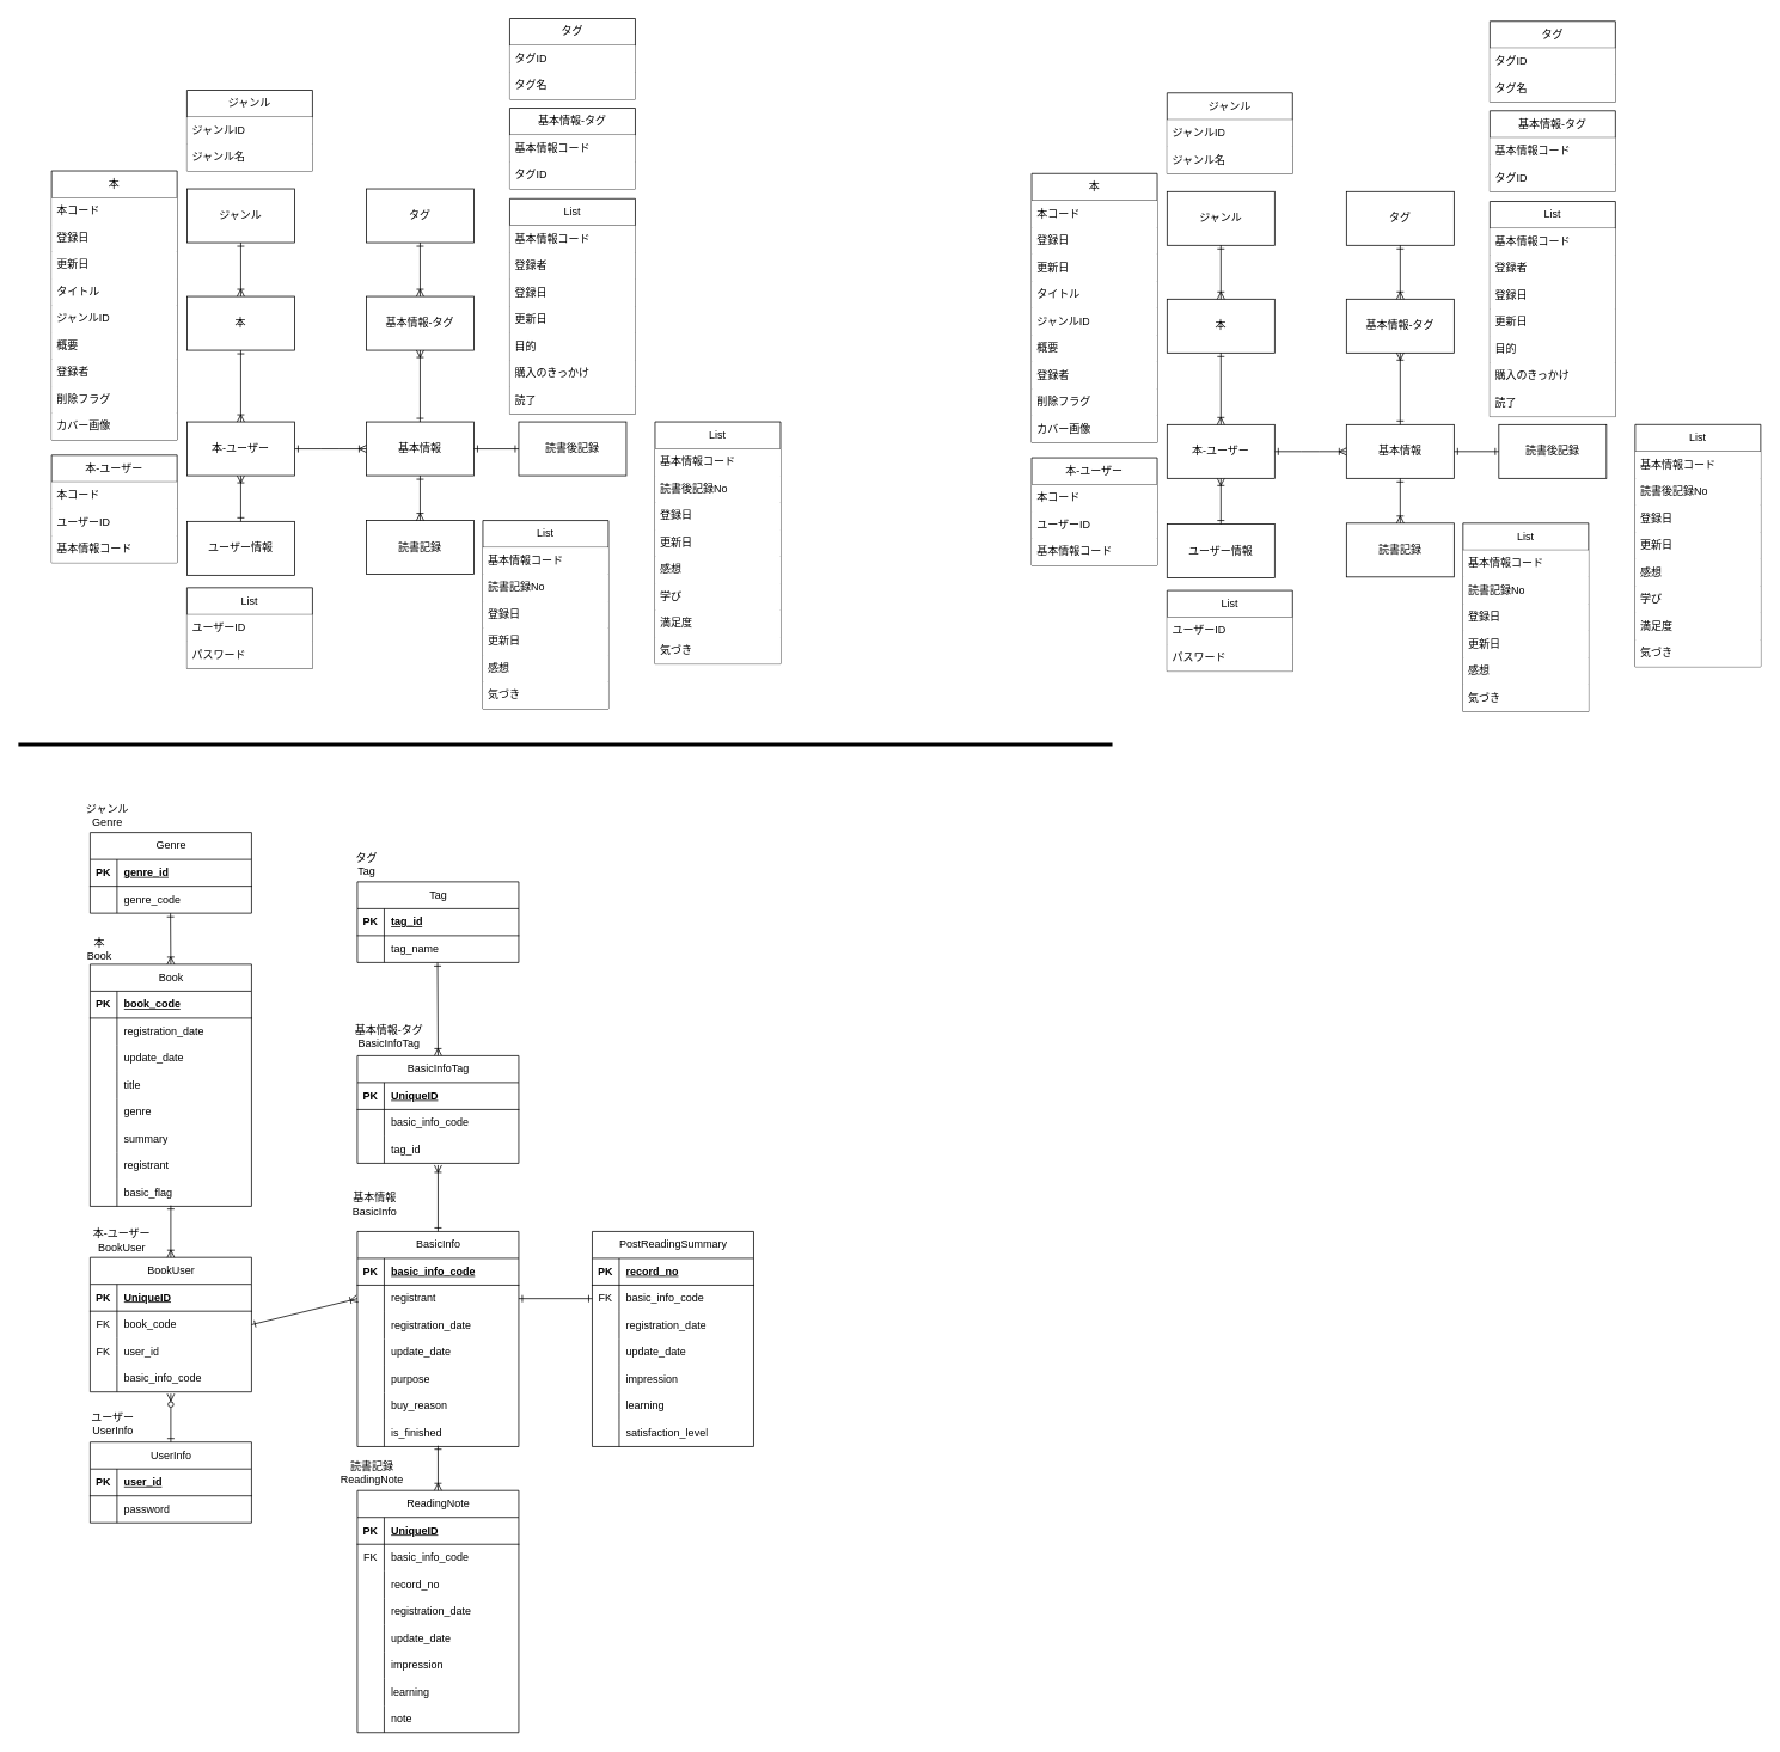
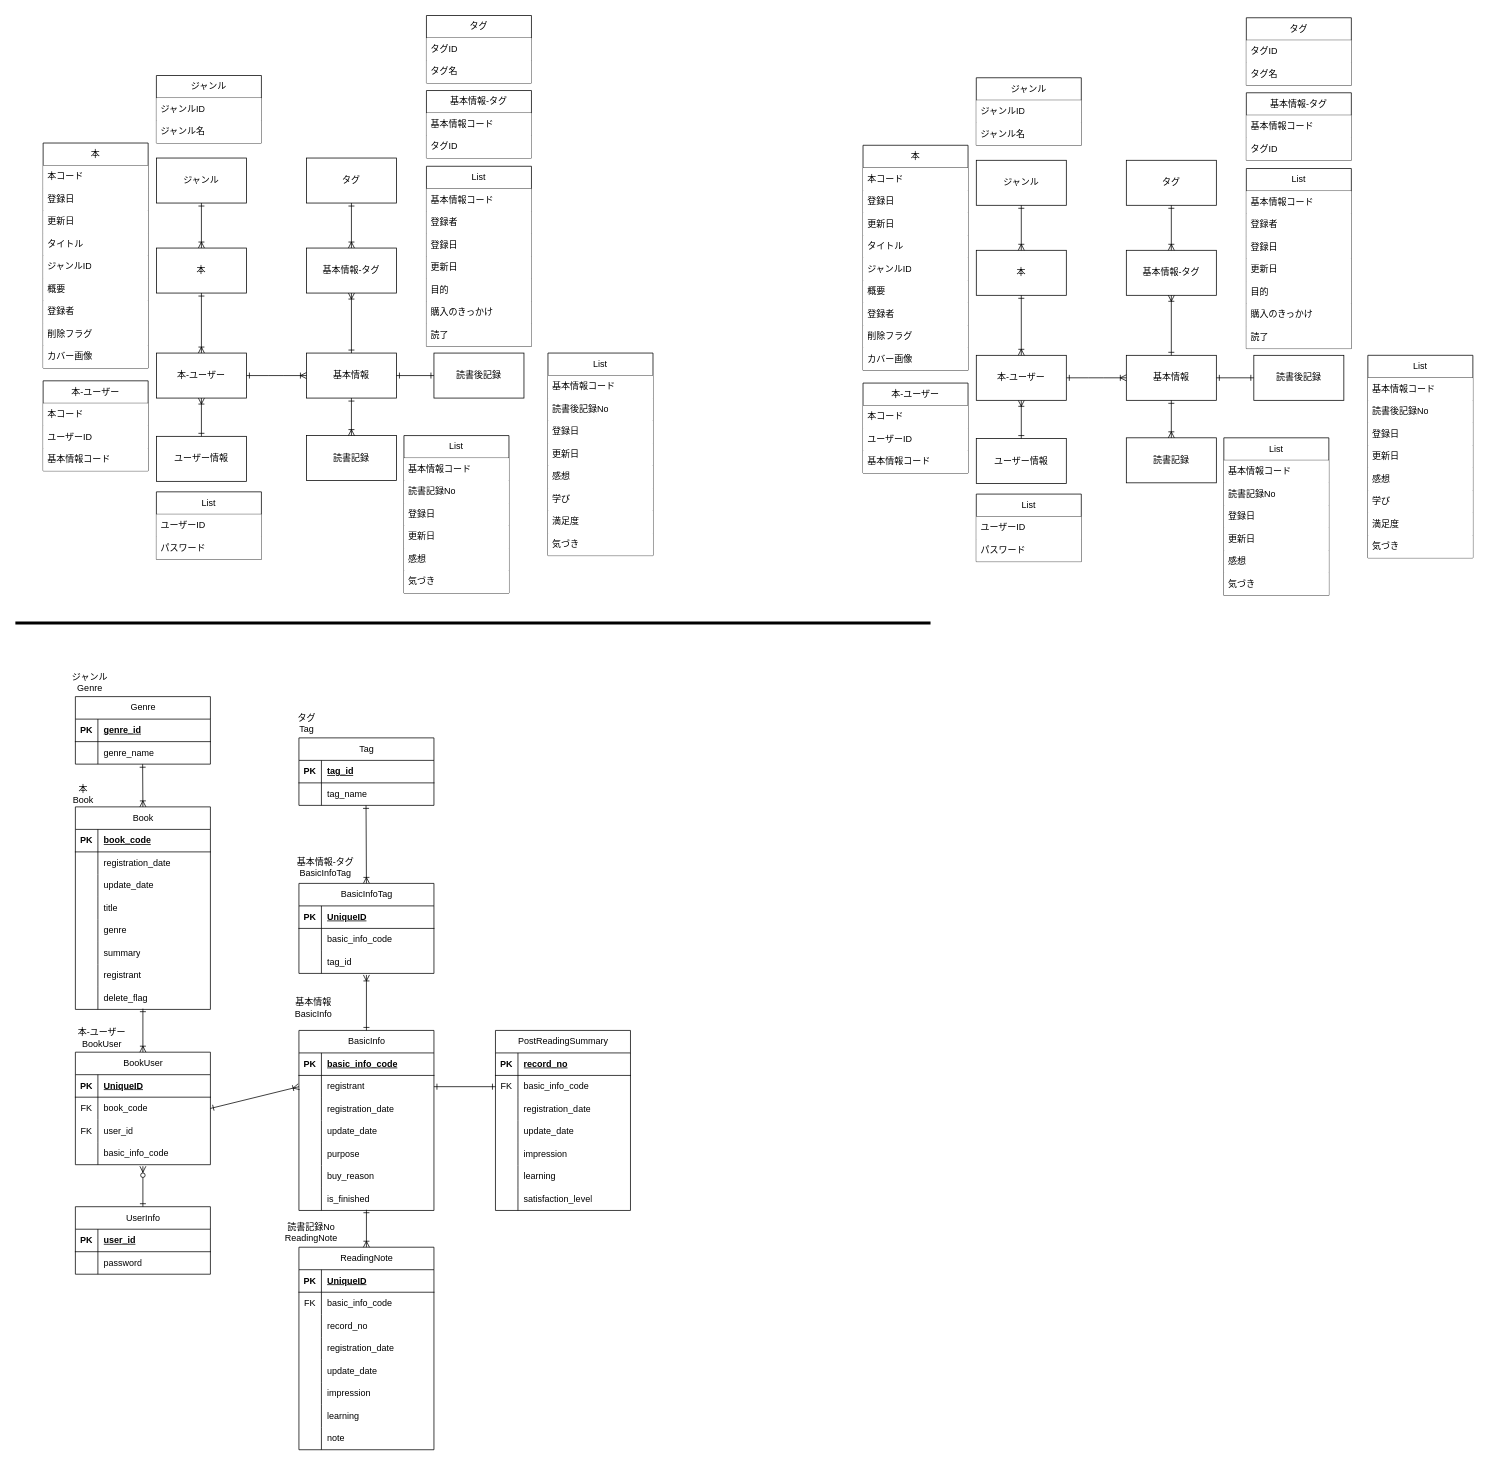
- <mxCell id="171" value="genre_code" style="shape=partialRectangle;connectable=0;fillColor=none;top=0;left=0;bottom=0;right=0;align=left;spacingLeft=6;overflow=hidden;whiteSpace=wrap;html=1;" parent="169" vertex="1"><mxGeometry x="30" width="150" height="30" as="geometry"><mxRectangle width="150" height="30" as="alternateBounds" /></mxGeometry></mxCell>
+ <mxCell id="171" value="genre_name" style="shape=partialRectangle;connectable=0;fillColor=none;top=0;left=0;bottom=0;right=0;align=left;spacingLeft=6;overflow=hidden;whiteSpace=wrap;html=1;" parent="169" vertex="1"><mxGeometry x="30" width="150" height="30" as="geometry"><mxRectangle width="150" height="30" as="alternateBounds" /></mxGeometry></mxCell>
- <mxCell id="86" value="basic_flag " style="shape=partialRectangle;connectable=0;fillColor=none;top=0;left=0;bottom=0;right=0;align=left;spacingLeft=6;overflow=hidden;whiteSpace=wrap;html=1;" parent="84" vertex="1"><mxGeometry x="30" width="150" height="30" as="geometry"><mxRectangle width="150" height="30" as="alternateBounds" /></mxGeometry></mxCell>
+ <mxCell id="86" value="delete_flag " style="shape=partialRectangle;connectable=0;fillColor=none;top=0;left=0;bottom=0;right=0;align=left;spacingLeft=6;overflow=hidden;whiteSpace=wrap;html=1;" parent="84" vertex="1"><mxGeometry x="30" width="150" height="30" as="geometry"><mxRectangle width="150" height="30" as="alternateBounds" /></mxGeometry></mxCell>
- <mxCell id="95" value="ユーザー&lt;div&gt;UserInfo&lt;br&gt;&lt;/div&gt;" style="text;html=1;align=center;verticalAlign=middle;resizable=0;points=[];autosize=1;strokeColor=none;fillColor=none;" parent="1" vertex="1"><mxGeometry x="90" y="1568" width="70" height="40" as="geometry" /></mxCell>
- <mxCell id="207" value="読書記録&lt;div&gt;ReadingNote&lt;br&gt;&lt;/div&gt;" style="text;html=1;align=center;verticalAlign=middle;resizable=0;points=[];autosize=1;strokeColor=none;fillColor=none;" parent="1" vertex="1"><mxGeometry x="369" y="1622" width="90" height="40" as="geometry" /></mxCell>
+ <mxCell id="207" value="読書記録No&lt;div&gt;ReadingNote&lt;br&gt;&lt;/div&gt;" style="text;html=1;align=center;verticalAlign=middle;resizable=0;points=[];autosize=1;strokeColor=none;fillColor=none;" parent="1" vertex="1"><mxGeometry x="369" y="1622" width="90" height="40" as="geometry" /></mxCell>
